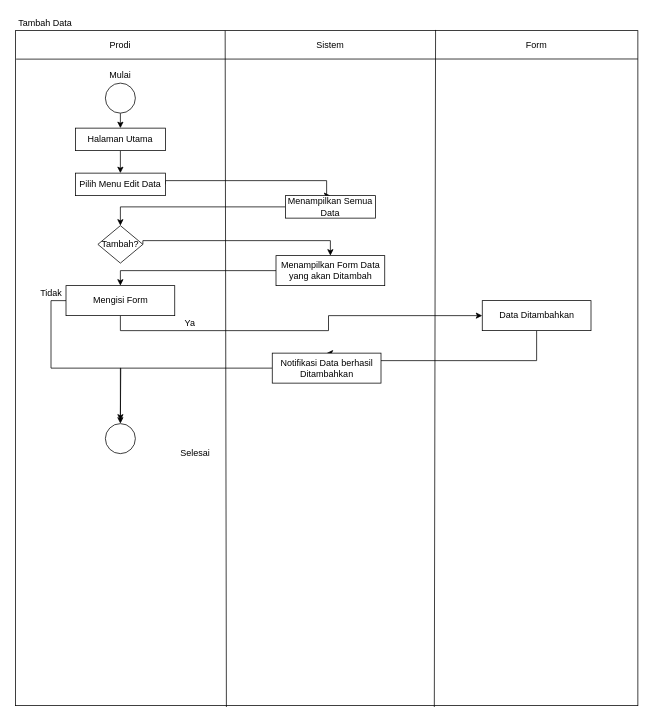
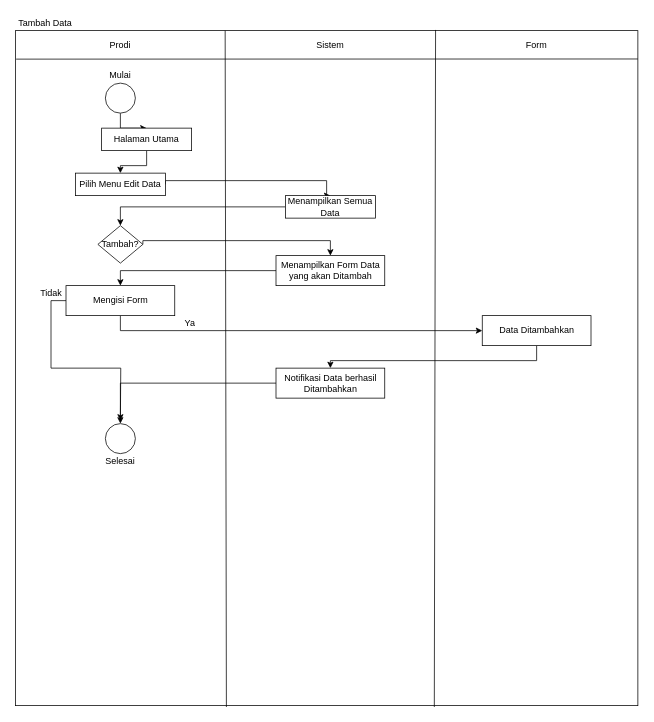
- <mxCell id="13" value="Halaman Utama" style="rounded=0;whiteSpace=wrap;html=1;" vertex="1" parent="1"><mxGeometry x="100" y="170" width="120" height="30" as="geometry" /></mxCell>
+ <mxCell id="13" value="Halaman Utama" style="rounded=0;whiteSpace=wrap;html=1;" vertex="1" parent="1"><mxGeometry x="135" y="170" width="120" height="30" as="geometry" /></mxCell>
- <mxCell id="26" value="Data Ditambahkan" style="rounded=0;whiteSpace=wrap;html=1;" vertex="1" parent="1"><mxGeometry x="642.5" y="400" width="145" height="40" as="geometry" /></mxCell>
+ <mxCell id="26" value="Data Ditambahkan" style="rounded=0;whiteSpace=wrap;html=1;" vertex="1" parent="1"><mxGeometry x="642.5" y="420" width="145" height="40" as="geometry" /></mxCell>
- <mxCell id="28" value="Notifikasi Data berhasil Ditambahkan" style="rounded=0;whiteSpace=wrap;html=1;" vertex="1" parent="1"><mxGeometry x="362.5" y="470" width="145" height="40" as="geometry" /></mxCell>
+ <mxCell id="28" value="Notifikasi Data berhasil Ditambahkan" style="rounded=0;whiteSpace=wrap;html=1;" vertex="1" parent="1"><mxGeometry x="367.5" y="490" width="145" height="40" as="geometry" /></mxCell>
- <mxCell id="30" value="Selesai" style="text;html=1;strokeColor=none;fillColor=none;align=center;verticalAlign=middle;whiteSpace=wrap;rounded=0;" vertex="1" parent="1"><mxGeometry x="240" y="594" width="40" height="20" as="geometry" /></mxCell>
+ <mxCell id="30" value="Selesai" style="text;html=1;strokeColor=none;fillColor=none;align=center;verticalAlign=middle;whiteSpace=wrap;rounded=0;" vertex="1" parent="1"><mxGeometry x="140" y="604" width="40" height="20" as="geometry" /></mxCell>
